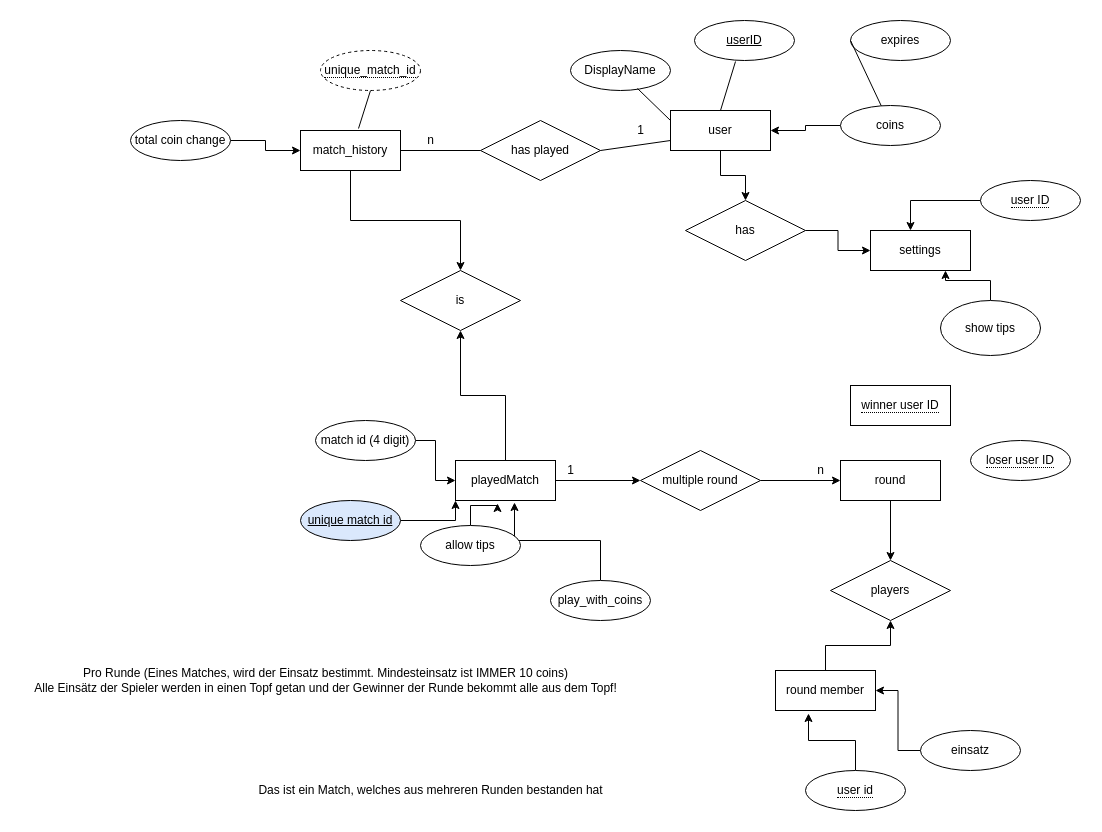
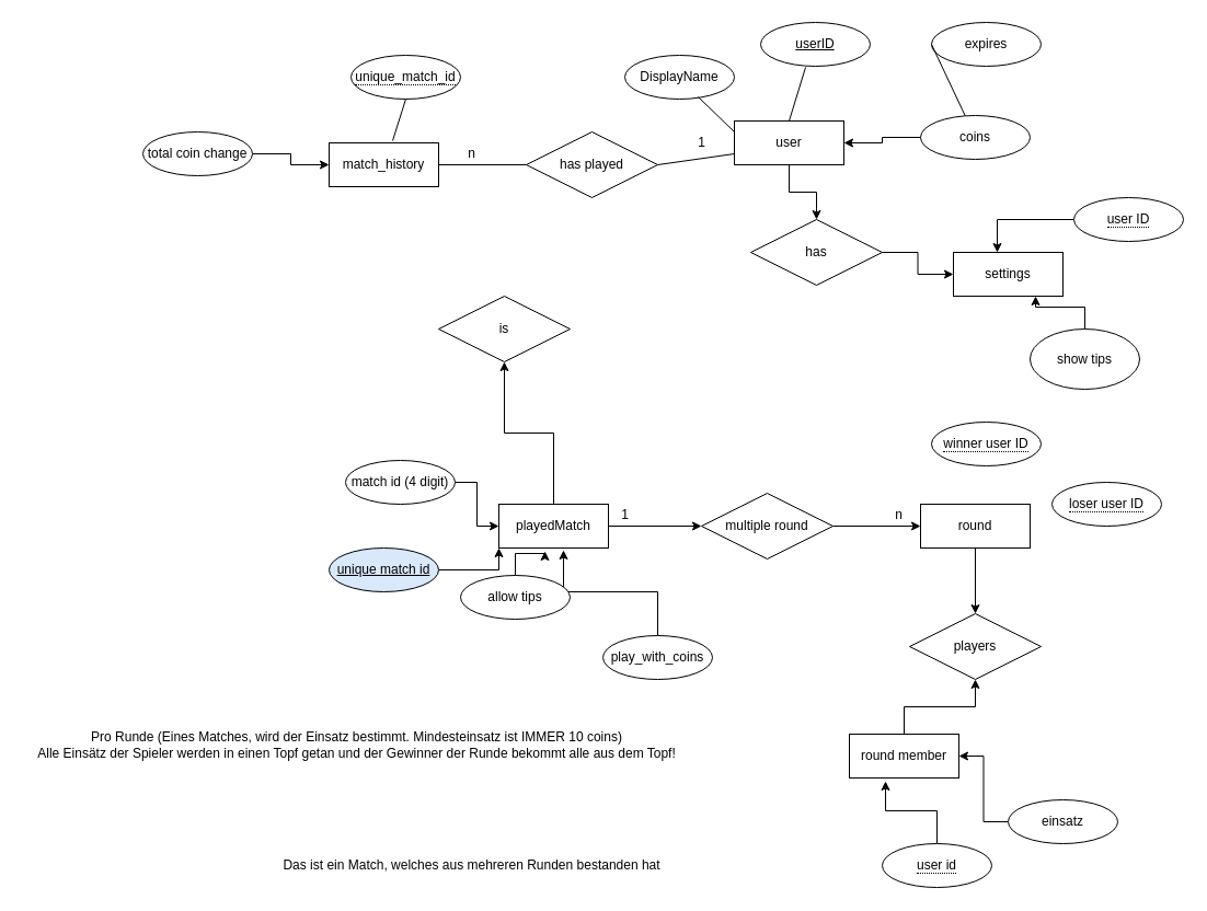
- <mxCell id="24" value="&lt;span style=&quot;border-bottom: 1px dotted&quot;&gt;unique_match_id&lt;/span&gt;" style="ellipse;whiteSpace=wrap;html=1;align=center;dashed=1;" vertex="1" parent="1"><mxGeometry x="320" y="50" width="100" height="40" as="geometry" /></mxCell>
+ <mxCell id="24" value="&lt;span style=&quot;border-bottom: 1px dotted&quot;&gt;unique_match_id&lt;/span&gt;" style="ellipse;whiteSpace=wrap;html=1;align=center;" vertex="1" parent="1"><mxGeometry x="320" y="50" width="100" height="40" as="geometry" /></mxCell>
- <mxCell id="17" style="edgeStyle=orthogonalEdgeStyle;rounded=0;orthogonalLoop=1;jettySize=auto;html=1;entryX=0.5;entryY=0;entryDx=0;entryDy=0;" edge="1" parent="1" source="18" target="50"><mxGeometry relative="1" as="geometry" /></mxCell>
- <mxCell id="26" value="&lt;span style=&quot;border-bottom: 1px dotted&quot;&gt;winner user ID&lt;/span&gt;" style="whiteSpace=wrap;html=1;align=center;rounded=0;" vertex="1" parent="1"><mxGeometry x="850" y="385" width="100" height="40" as="geometry" /></mxCell>
+ <mxCell id="26" value="&lt;span style=&quot;border-bottom: 1px dotted&quot;&gt;winner user ID&lt;/span&gt;" style="ellipse;whiteSpace=wrap;html=1;align=center;" vertex="1" parent="1"><mxGeometry x="850" y="385" width="100" height="40" as="geometry" /></mxCell>
- <mxCell id="27" value="&lt;span style=&quot;border-bottom: 1px dotted&quot;&gt;loser user ID&lt;/span&gt;" style="ellipse;whiteSpace=wrap;html=1;align=center;" vertex="1" parent="1"><mxGeometry x="970" y="440" width="100" height="40" as="geometry" /></mxCell>
+ <mxCell id="27" value="&lt;span style=&quot;border-bottom: 1px dotted&quot;&gt;loser user ID&lt;/span&gt;" style="ellipse;whiteSpace=wrap;html=1;align=center;" vertex="1" parent="1"><mxGeometry x="960" y="440" width="100" height="40" as="geometry" /></mxCell>
